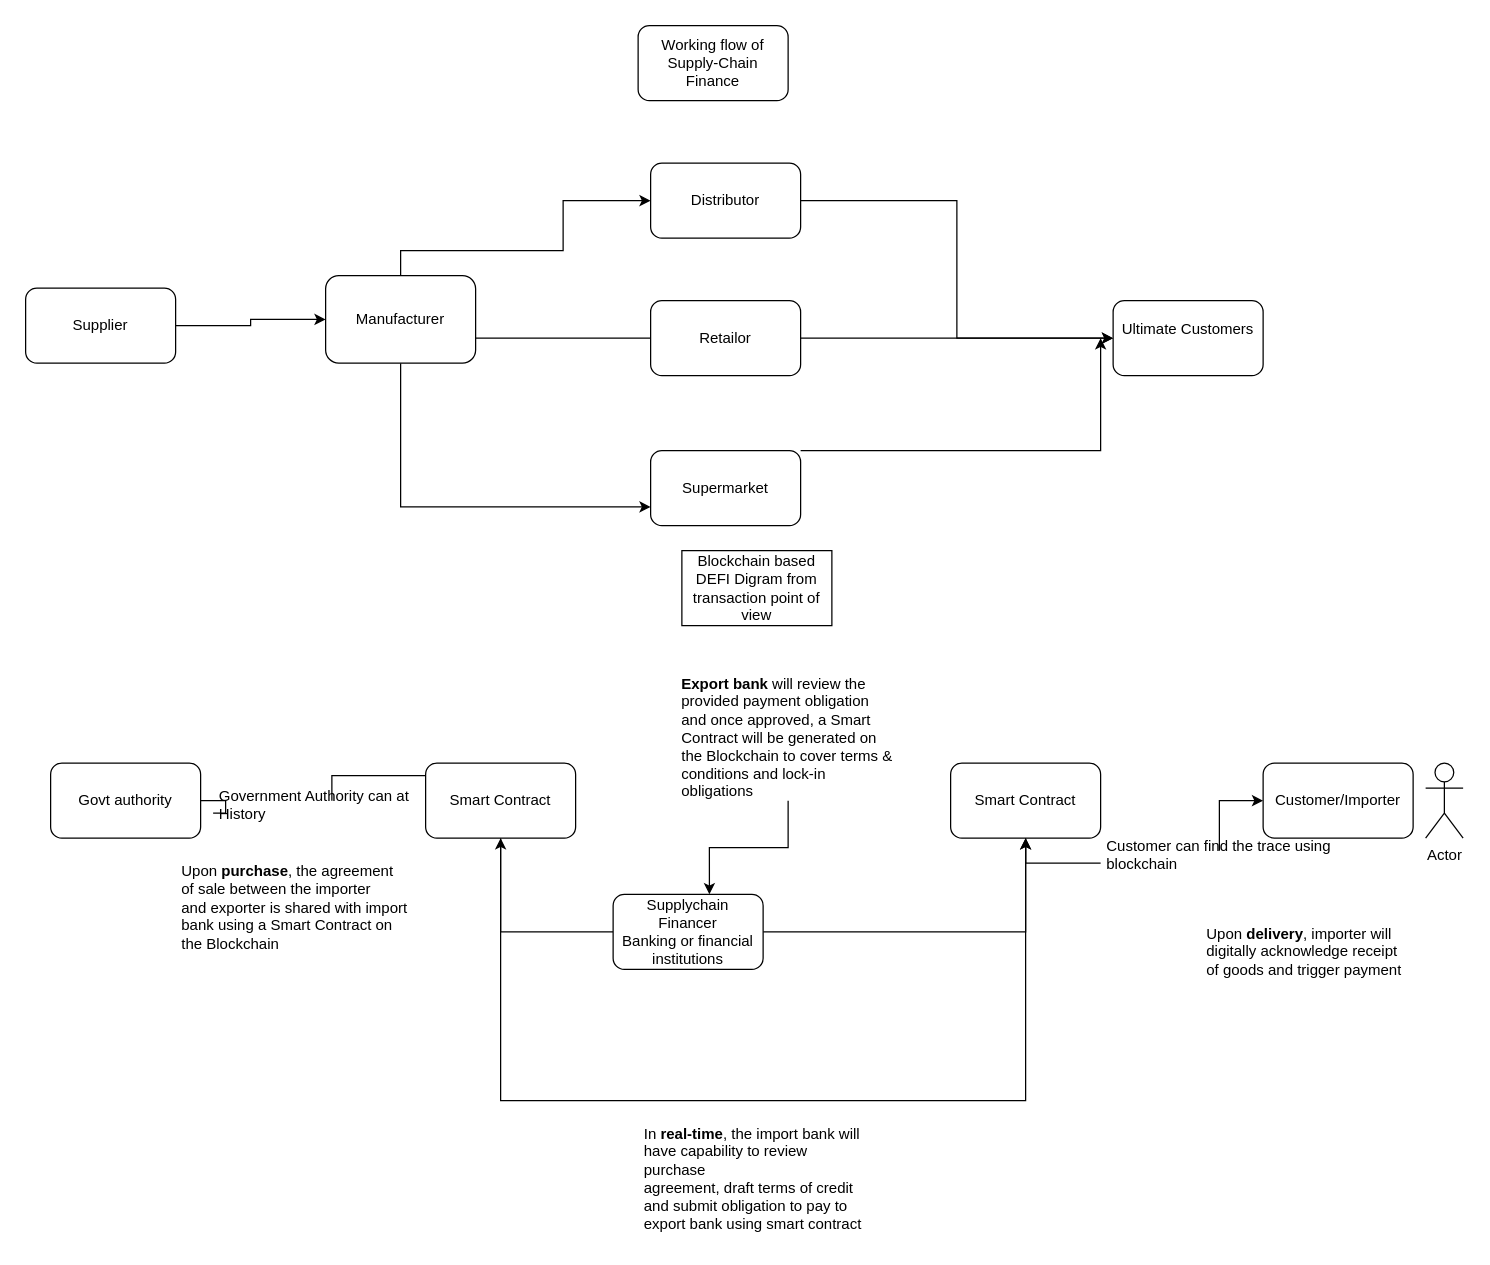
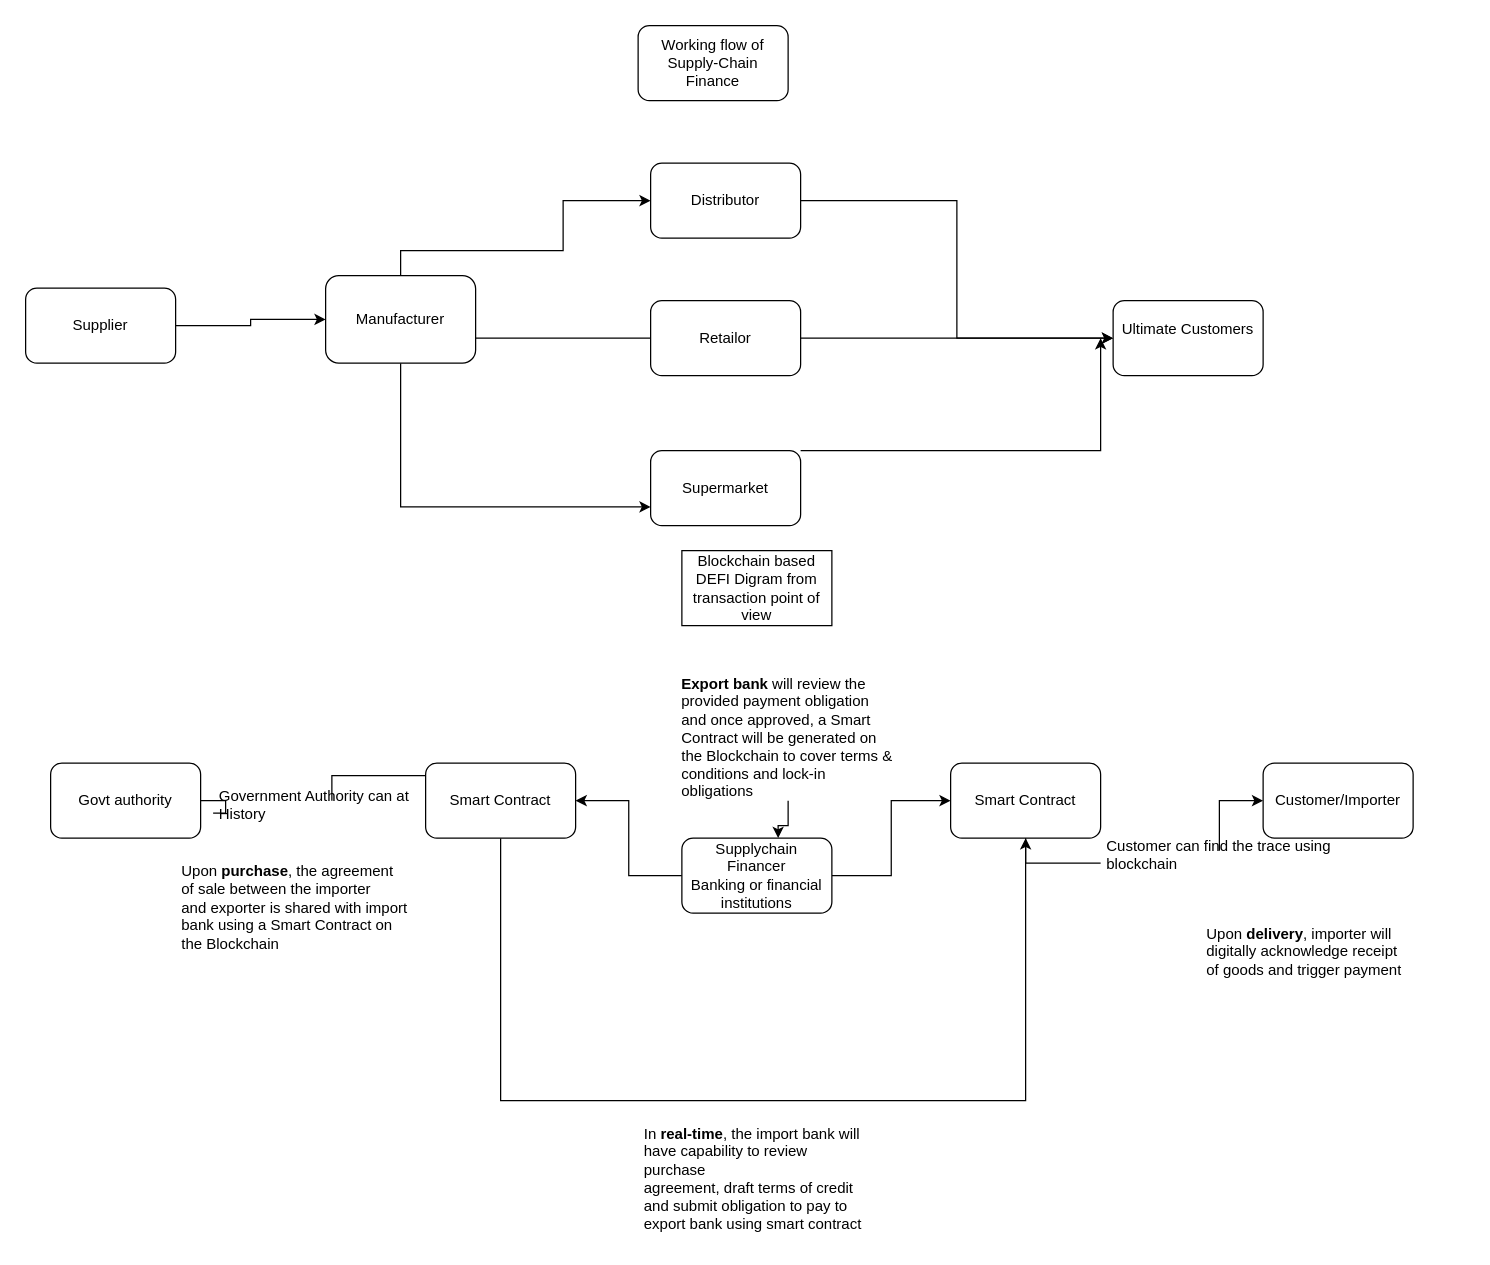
- <mxCell id="17" value="Actor" style="shape=umlActor;verticalLabelPosition=bottom;verticalAlign=top;html=1;outlineConnect=0;" parent="1" vertex="1"><mxGeometry x="1140" y="610" width="30" height="60" as="geometry" /></mxCell>
- <mxCell id="27" value="&lt;div&gt;Supplychain &lt;br&gt;&lt;/div&gt;&lt;div&gt;Financer&lt;/div&gt;&lt;div&gt;Banking or financial institutions&lt;br&gt;&lt;/div&gt;" style="rounded=1;whiteSpace=wrap;html=1;" parent="1" vertex="1"><mxGeometry x="490" y="715" width="120" height="60" as="geometry" /></mxCell>
+ <mxCell id="27" value="&lt;div&gt;Supplychain &lt;br&gt;&lt;/div&gt;&lt;div&gt;Financer&lt;/div&gt;&lt;div&gt;Banking or financial institutions&lt;br&gt;&lt;/div&gt;" style="rounded=1;whiteSpace=wrap;html=1;" parent="1" vertex="1"><mxGeometry x="545" y="670" width="120" height="60" as="geometry" /></mxCell>
